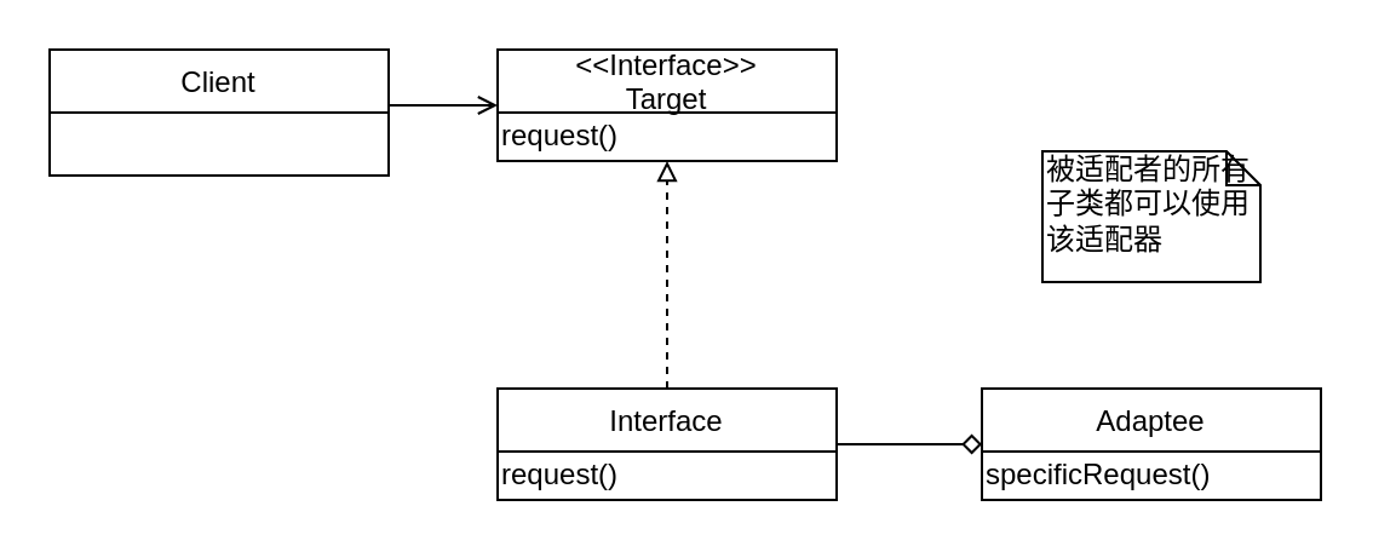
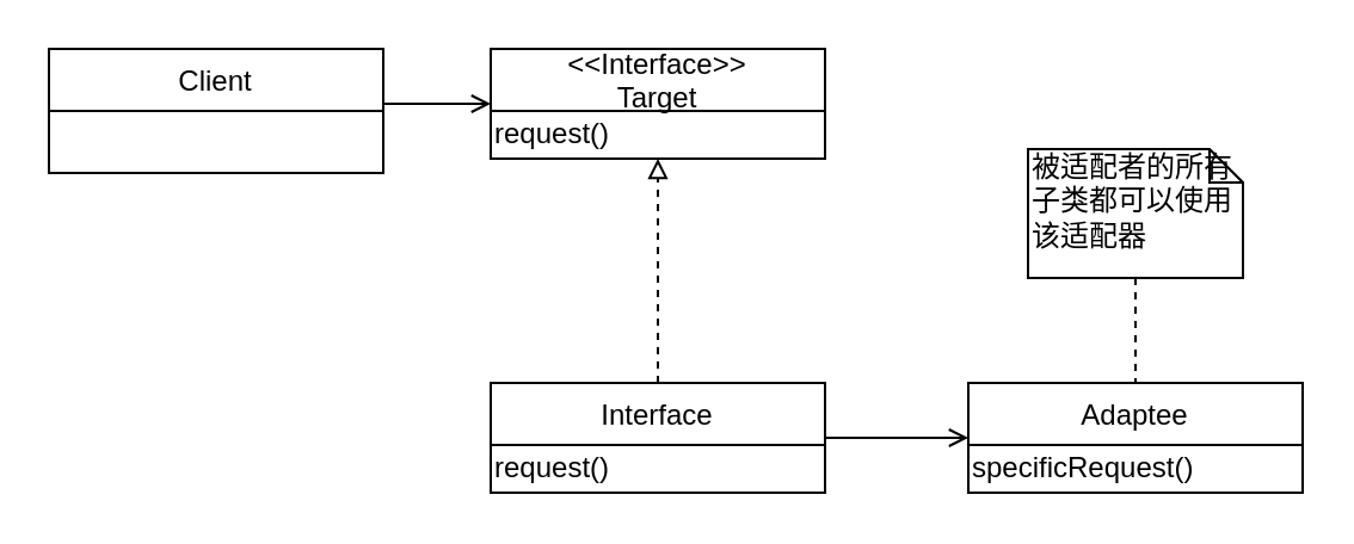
+ <mxCell id="12" style="edgeStyle=orthogonalEdgeStyle;rounded=0;orthogonalLoop=1;jettySize=auto;html=1;dashed=1;endArrow=none;endFill=0;" edge="1" parent="1" source="13" target="10"><mxGeometry relative="1" as="geometry" /></mxCell>
- <mxCell id="7" style="edgeStyle=orthogonalEdgeStyle;rounded=0;orthogonalLoop=1;jettySize=auto;html=1;endArrow=diamond;endFill=0;" parent="1" source="8" target="10" edge="1"><mxGeometry relative="1" as="geometry" /></mxCell>
+ <mxCell id="7" style="edgeStyle=orthogonalEdgeStyle;rounded=0;orthogonalLoop=1;jettySize=auto;html=1;endArrow=open;endFill=0;" parent="1" source="8" target="10" edge="1"><mxGeometry relative="1" as="geometry" /></mxCell>
